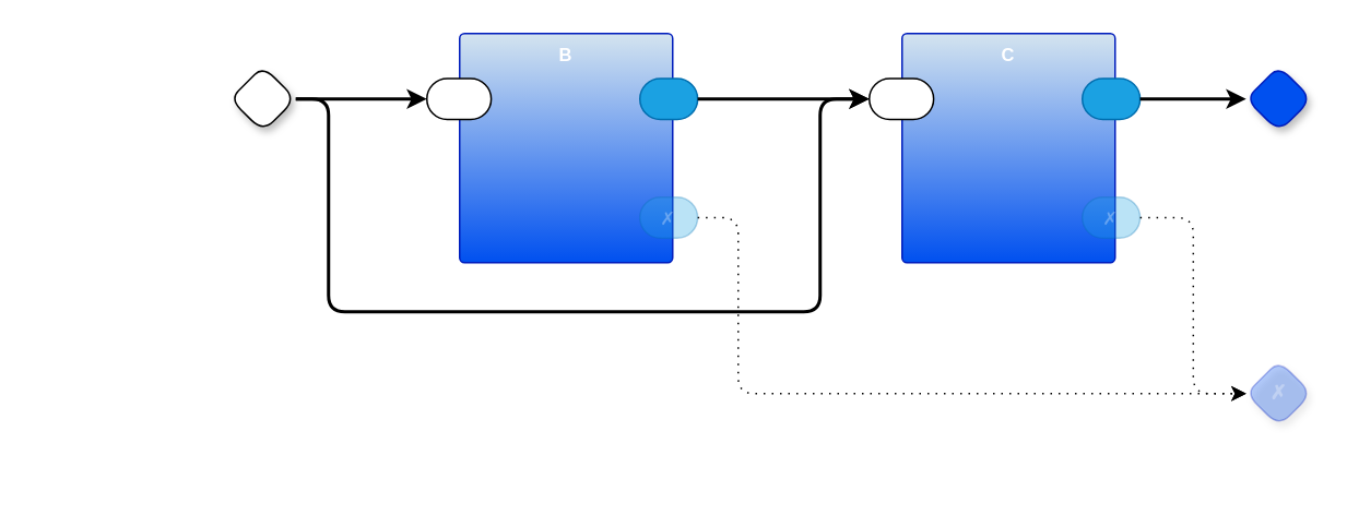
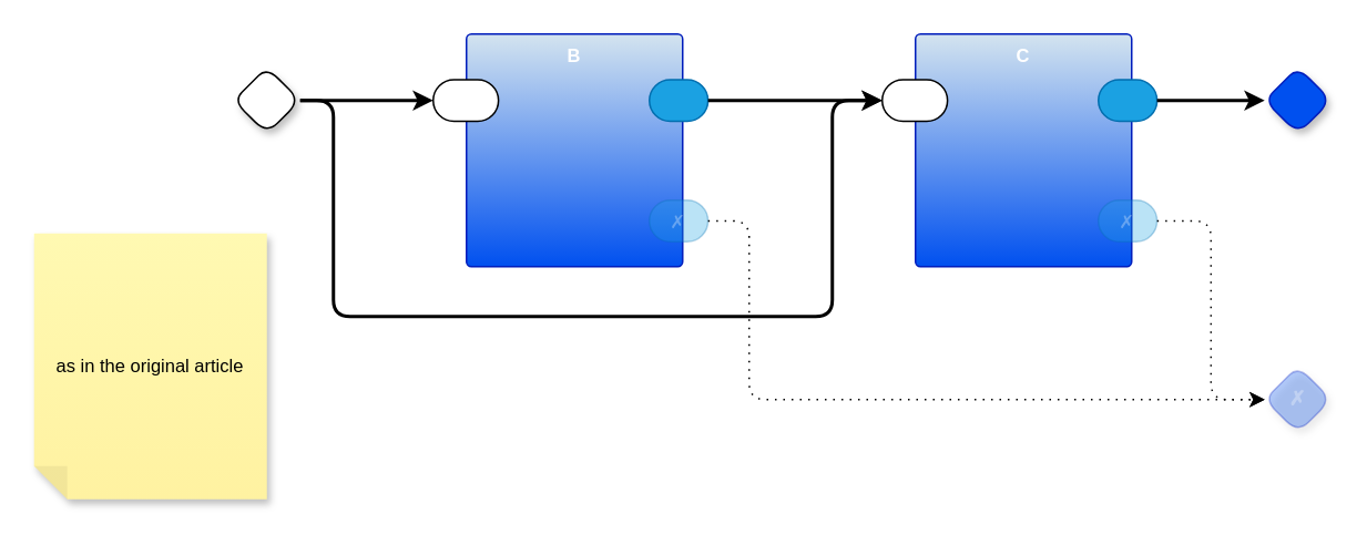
+ <mxCell id="19" value="as in the original article" style="shape=note;whiteSpace=wrap;html=1;backgroundOutline=1;fontColor=#000000;darkOpacity=0.05;fillColor=#FFF9B2;strokeColor=none;fillStyle=solid;direction=west;gradientDirection=north;gradientColor=#FFF2A1;shadow=1;size=20;pointerEvents=1;fontFamily=Helvetica;fontSize=11;labelBackgroundColor=none;" vertex="1" parent="1"><mxGeometry x="20" y="140" width="140" height="160" as="geometry" /></mxCell>
